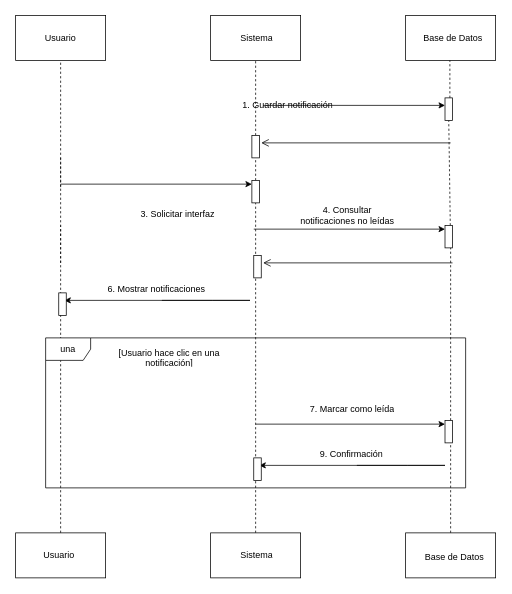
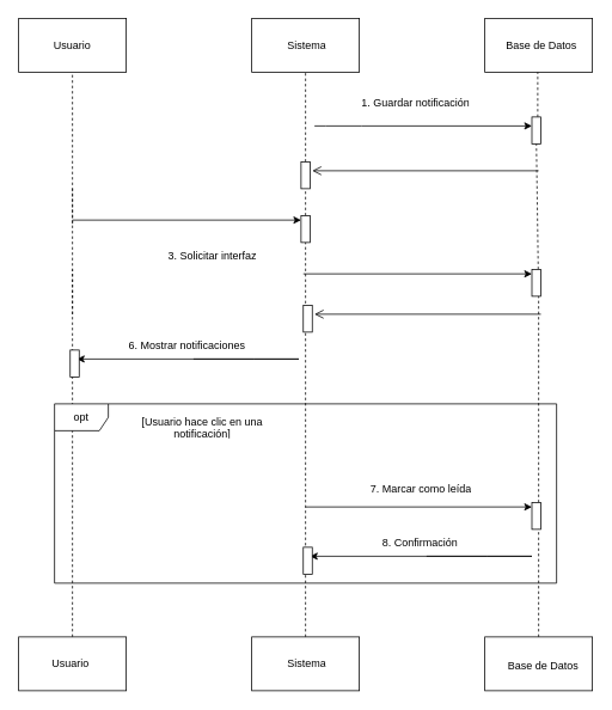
- <mxCell id="15" value="1. Guardar notificación" style="text;strokeColor=none;fillColor=none;align=center;verticalAlign=middle;spacingLeft=4;spacingRight=4;overflow=hidden;points=[[0,0.5],[1,0.5]];portConstraint=eastwest;rotatable=0;whiteSpace=wrap;html=1;" vertex="1" parent="1"><mxGeometry x="287.5" y="125" width="190" height="30" as="geometry" /></mxCell>
+ <mxCell id="15" value="1. Guardar notificación" style="text;strokeColor=none;fillColor=none;align=center;verticalAlign=middle;spacingLeft=4;spacingRight=4;overflow=hidden;points=[[0,0.5],[1,0.5]];portConstraint=eastwest;rotatable=0;whiteSpace=wrap;html=1;" vertex="1" parent="1"><mxGeometry x="367.5" y="100" width="190" height="30" as="geometry" /></mxCell>
- <mxCell id="43" value="4. Consultar notificaciones no leídas" style="text;strokeColor=none;fillColor=none;align=center;verticalAlign=middle;spacingLeft=4;spacingRight=4;overflow=hidden;points=[[0,0.5],[1,0.5]];portConstraint=eastwest;rotatable=0;whiteSpace=wrap;html=1;" vertex="1" parent="1"><mxGeometry x="395" y="270" width="135" height="30" as="geometry" /></mxCell>
- <mxCell id="34" value="una" style="shape=umlFrame;whiteSpace=wrap;html=1;pointerEvents=0;" vertex="1" parent="1"><mxGeometry x="60" y="450" width="560" height="200" as="geometry" /></mxCell>
+ <mxCell id="34" value="opt" style="shape=umlFrame;whiteSpace=wrap;html=1;pointerEvents=0;" vertex="1" parent="1"><mxGeometry x="60" y="450" width="560" height="200" as="geometry" /></mxCell>
- <mxCell id="38" value="9. Confirmación" style="text;strokeColor=none;fillColor=none;align=center;verticalAlign=middle;spacingLeft=4;spacingRight=4;overflow=hidden;points=[[0,0.5],[1,0.5]];portConstraint=eastwest;rotatable=0;whiteSpace=wrap;html=1;" vertex="1" parent="1"><mxGeometry x="372.5" y="590" width="190" height="30" as="geometry" /></mxCell>
+ <mxCell id="38" value="8. Confirmación" style="text;strokeColor=none;fillColor=none;align=center;verticalAlign=middle;spacingLeft=4;spacingRight=4;overflow=hidden;points=[[0,0.5],[1,0.5]];portConstraint=eastwest;rotatable=0;whiteSpace=wrap;html=1;" vertex="1" parent="1"><mxGeometry x="372.5" y="590" width="190" height="30" as="geometry" /></mxCell>
